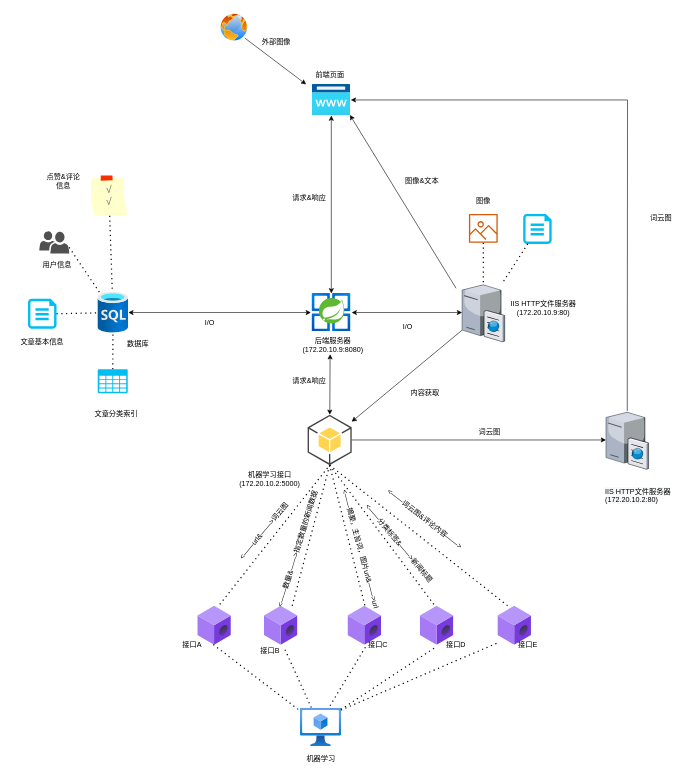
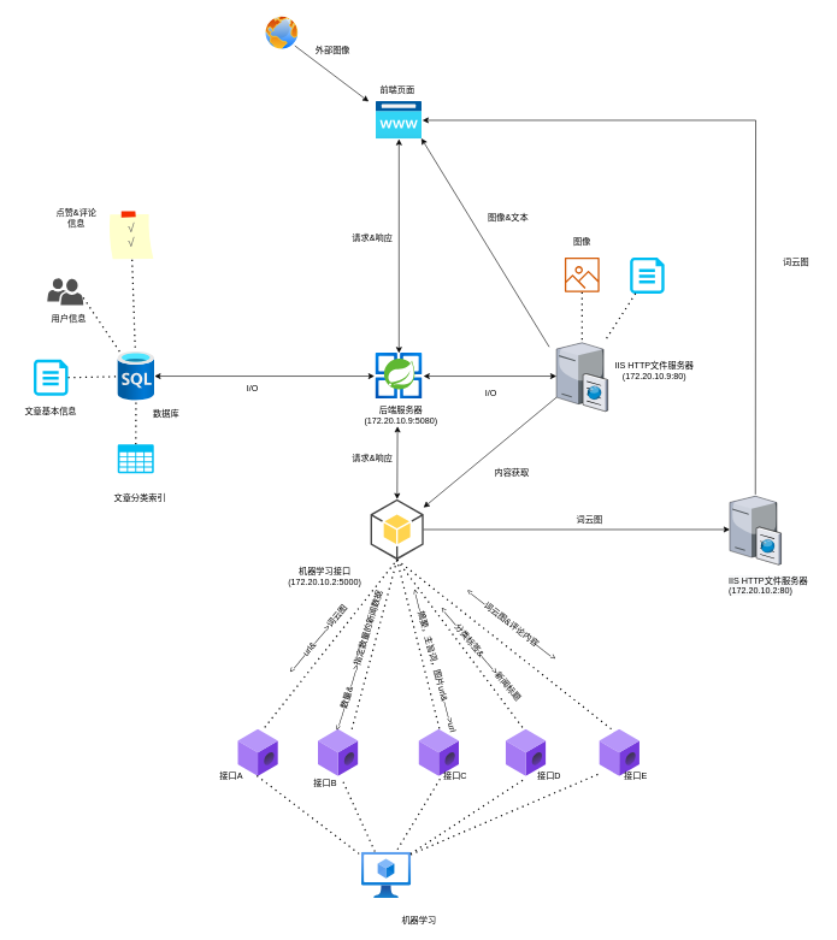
- <mxCell id="4" value="后端服务器&lt;br&gt;(172.20.10.9:8080)" style="text;html=1;strokeColor=none;fillColor=none;align=center;verticalAlign=middle;whiteSpace=wrap;rounded=0;" parent="1" vertex="1"><mxGeometry x="510" y="559.5" width="90" height="30" as="geometry" /></mxCell>
+ <mxCell id="4" value="后端服务器&lt;br&gt;(172.20.10.9:5080)" style="text;html=1;strokeColor=none;fillColor=none;align=center;verticalAlign=middle;whiteSpace=wrap;rounded=0;" parent="1" vertex="1"><mxGeometry x="510" y="559.5" width="90" height="30" as="geometry" /></mxCell>
- <mxCell id="68" value="&lt;span style=&quot;color: rgb(0, 0, 0); font-family: Helvetica; font-size: 12px; font-style: normal; font-variant-ligatures: normal; font-variant-caps: normal; font-weight: 400; letter-spacing: normal; orphans: 2; text-align: center; text-indent: 0px; text-transform: none; widows: 2; word-spacing: 0px; -webkit-text-stroke-width: 0px; background-color: rgb(248, 249, 250); text-decoration-thickness: initial; text-decoration-style: initial; text-decoration-color: initial;&quot;&gt;IIS HTTP文件服务器&lt;/span&gt;&lt;br style=&quot;color: rgb(0, 0, 0); font-family: Helvetica; font-size: 12px; font-style: normal; font-variant-ligatures: normal; font-variant-caps: normal; font-weight: 400; letter-spacing: normal; orphans: 2; text-align: center; text-indent: 0px; text-transform: none; widows: 2; word-spacing: 0px; -webkit-text-stroke-width: 0px; background-color: rgb(248, 249, 250); text-decoration-thickness: initial; text-decoration-style: initial; text-decoration-color: initial;&quot;&gt;&lt;span style=&quot;color: rgb(0, 0, 0); font-family: Helvetica; font-size: 12px; font-style: normal; font-variant-ligatures: normal; font-variant-caps: normal; font-weight: 400; letter-spacing: normal; orphans: 2; text-align: center; text-indent: 0px; text-transform: none; widows: 2; word-spacing: 0px; -webkit-text-stroke-width: 0px; background-color: rgb(248, 249, 250); text-decoration-thickness: initial; text-decoration-style: initial; text-decoration-color: initial;&quot;&gt;(172.20.10.2:80)&lt;/span&gt;" style="text;whiteSpace=wrap;html=1;" parent="1" vertex="1"><mxGeometry x="1007" y="805" width="130" height="40" as="geometry" /></mxCell>
+ <mxCell id="68" value="&lt;span style=&quot;color: rgb(0, 0, 0); font-family: Helvetica; font-size: 12px; font-style: normal; font-variant-ligatures: normal; font-variant-caps: normal; font-weight: 400; letter-spacing: normal; orphans: 2; text-align: center; text-indent: 0px; text-transform: none; widows: 2; word-spacing: 0px; -webkit-text-stroke-width: 0px; background-color: rgb(248, 249, 250); text-decoration-thickness: initial; text-decoration-style: initial; text-decoration-color: initial;&quot;&gt;IIS HTTP文件服务器&lt;/span&gt;&lt;br style=&quot;color: rgb(0, 0, 0); font-family: Helvetica; font-size: 12px; font-style: normal; font-variant-ligatures: normal; font-variant-caps: normal; font-weight: 400; letter-spacing: normal; orphans: 2; text-align: center; text-indent: 0px; text-transform: none; widows: 2; word-spacing: 0px; -webkit-text-stroke-width: 0px; background-color: rgb(248, 249, 250); text-decoration-thickness: initial; text-decoration-style: initial; text-decoration-color: initial;&quot;&gt;&lt;span style=&quot;color: rgb(0, 0, 0); font-family: Helvetica; font-size: 12px; font-style: normal; font-variant-ligatures: normal; font-variant-caps: normal; font-weight: 400; letter-spacing: normal; orphans: 2; text-align: center; text-indent: 0px; text-transform: none; widows: 2; word-spacing: 0px; -webkit-text-stroke-width: 0px; background-color: rgb(248, 249, 250); text-decoration-thickness: initial; text-decoration-style: initial; text-decoration-color: initial;&quot;&gt;(172.20.10.2:80)&lt;/span&gt;" style="text;whiteSpace=wrap;html=1;" parent="1" vertex="1"><mxGeometry x="1007" y="790" width="130" height="40" as="geometry" /></mxCell>
- <mxCell id="48" value="机器学习" style="text;html=1;strokeColor=none;fillColor=none;align=center;verticalAlign=middle;whiteSpace=wrap;rounded=0;fontSize=12;" parent="1" vertex="1"><mxGeometry x="504.5" y="1250" width="60" height="30" as="geometry" /></mxCell>
+ <mxCell id="48" value="机器学习" style="text;html=1;strokeColor=none;fillColor=none;align=center;verticalAlign=middle;whiteSpace=wrap;rounded=0;fontSize=12;" parent="1" vertex="1"><mxGeometry x="549.5" y="1260" width="60" height="30" as="geometry" /></mxCell>
